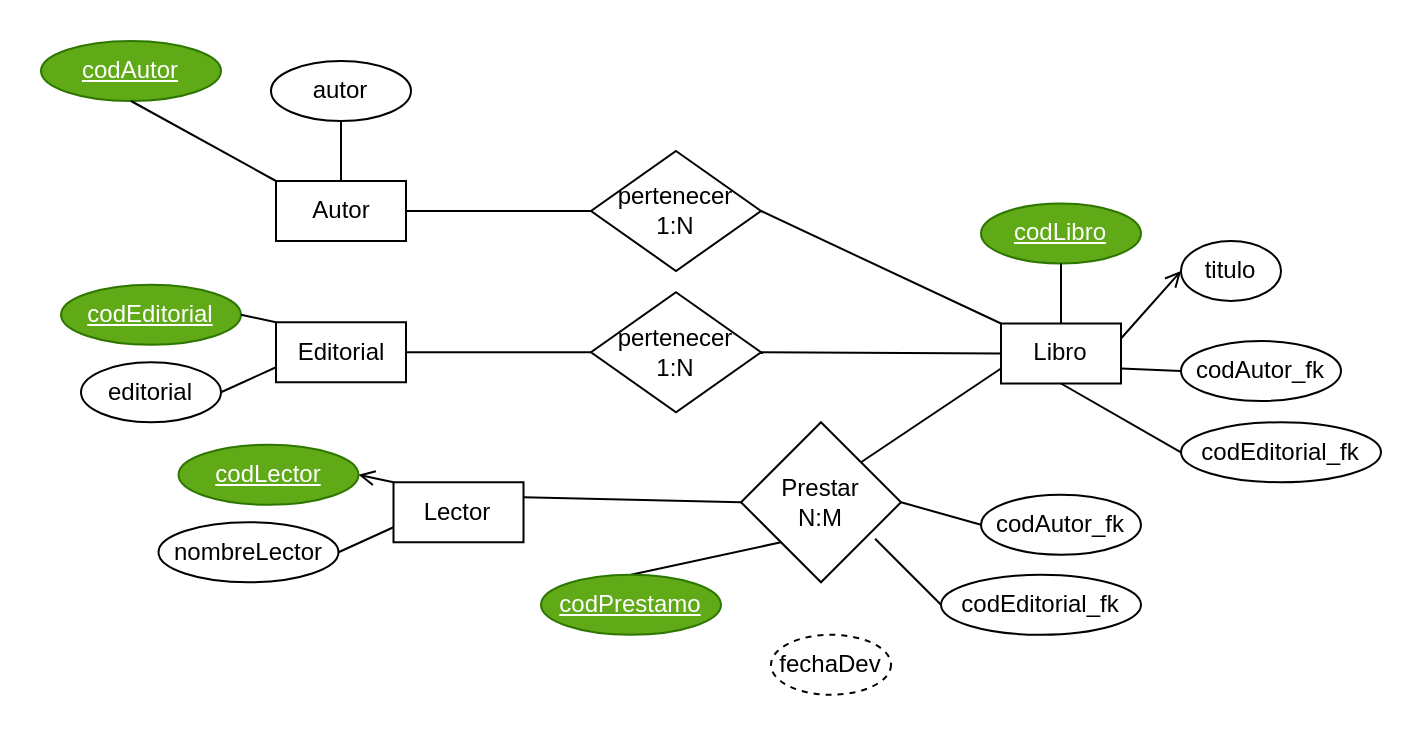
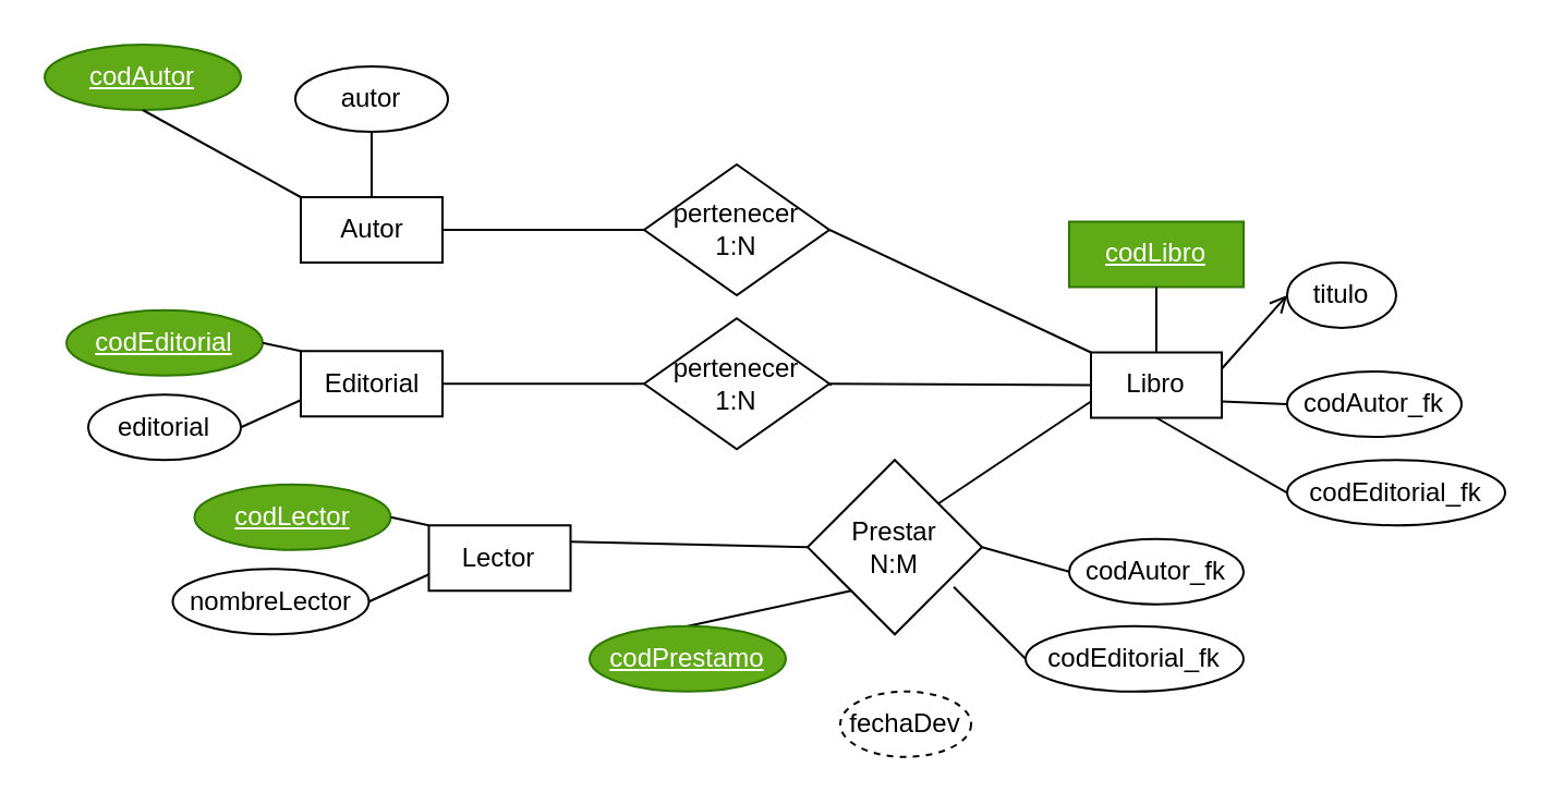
- <mxCell id="6" value="codLibro" style="ellipse;whiteSpace=wrap;html=1;fontStyle=4;fillColor=#60a917;fontColor=#ffffff;strokeColor=#2D7600;" vertex="1" parent="1"><mxGeometry x="490" y="101.25" width="80" height="30" as="geometry" /></mxCell>
+ <mxCell id="6" value="codLibro" style="whiteSpace=wrap;html=1;fontStyle=4;fillColor=#60a917;fontColor=#ffffff;strokeColor=#2D7600;rounded=0;" vertex="1" parent="1"><mxGeometry x="490" y="101.25" width="80" height="30" as="geometry" /></mxCell>
- <mxCell id="39" value="" style="endArrow=open;html=1;rounded=0;entryX=1;entryY=0.5;entryDx=0;entryDy=0;exitX=0;exitY=0;exitDx=0;exitDy=0;" edge="1" parent="1" source="36" target="37"><mxGeometry width="50" height="50" relative="1" as="geometry"><mxPoint x="378.75" y="481.88" as="sourcePoint" /><mxPoint x="428.75" y="431.88" as="targetPoint" /></mxGeometry></mxCell>
+ <mxCell id="39" value="" style="endArrow=none;html=1;rounded=0;entryX=1;entryY=0.5;entryDx=0;entryDy=0;exitX=0;exitY=0;exitDx=0;exitDy=0;" edge="1" parent="1" source="36" target="37"><mxGeometry width="50" height="50" relative="1" as="geometry"><mxPoint x="378.75" y="481.88" as="sourcePoint" /><mxPoint x="428.75" y="431.88" as="targetPoint" /></mxGeometry></mxCell>
